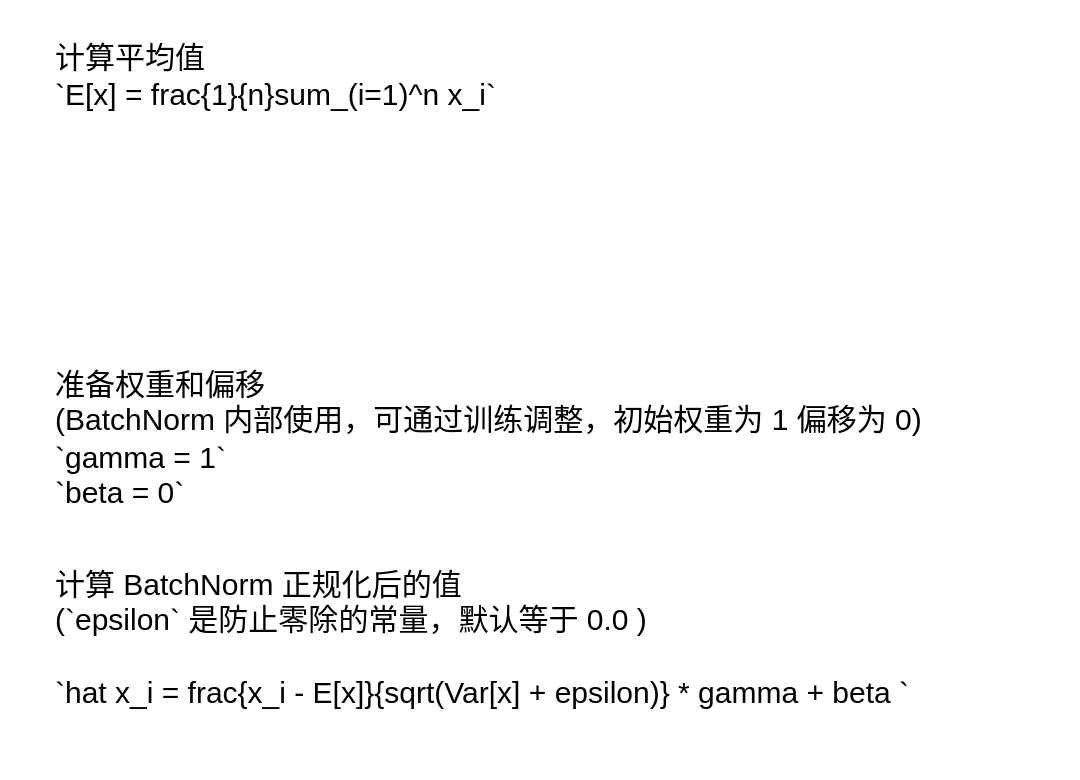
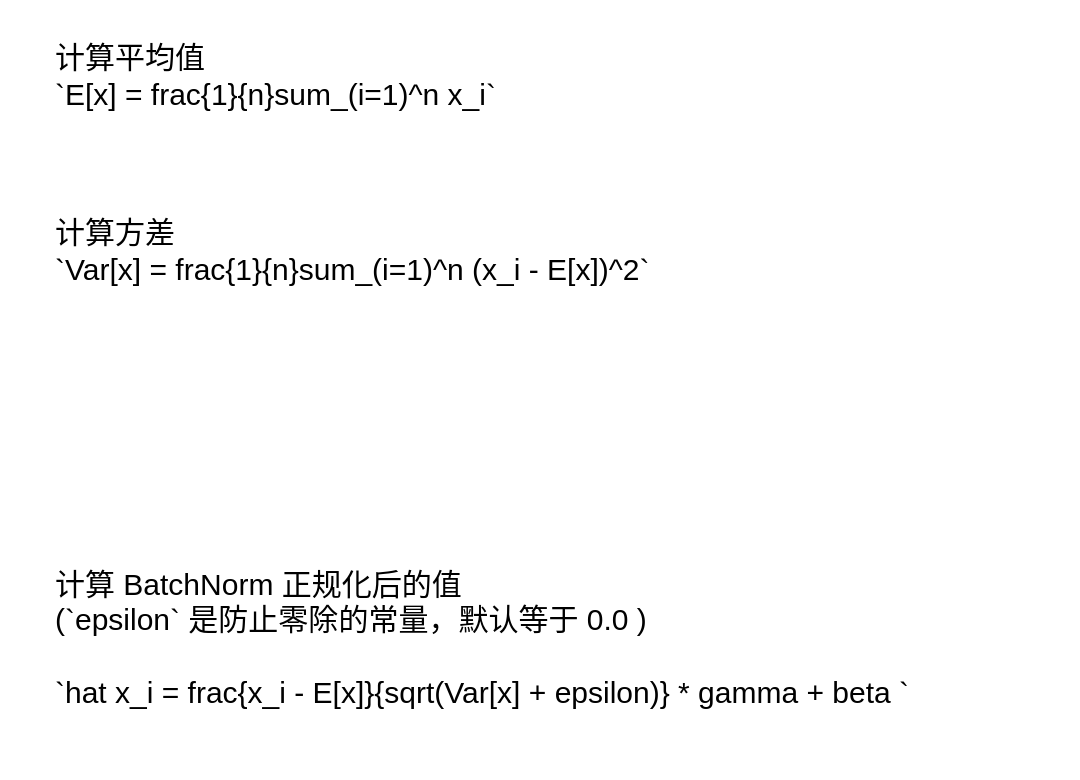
+ <mxCell id="3" value="计算方差&lt;br&gt;`Var[x] = frac{1}{n}sum_(i=1)^n (x_i - E[x])^2`" style="text;html=1;strokeColor=none;fillColor=none;align=left;verticalAlign=middle;whiteSpace=wrap;rounded=0;" vertex="1" parent="1"><mxGeometry x="20" y="90" width="270" height="20" as="geometry" /></mxCell>
- <mxCell id="4" value="准备权重和偏移&lt;br&gt;(BatchNorm 内部使用，可通过训练调整，初始权重为 1 偏移为 0)&lt;br&gt;`gamma = 1`&lt;br&gt;`beta = 0`" style="text;html=1;strokeColor=none;fillColor=none;align=left;verticalAlign=middle;whiteSpace=wrap;rounded=0;" vertex="1" parent="1"><mxGeometry x="20" y="140" width="360" height="70" as="geometry" /></mxCell>
